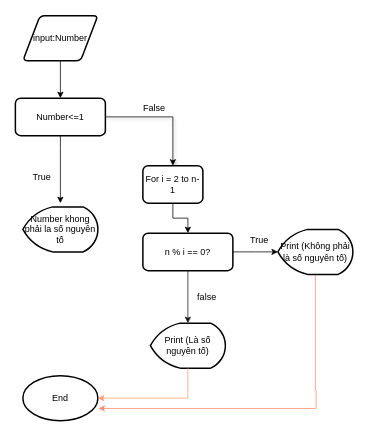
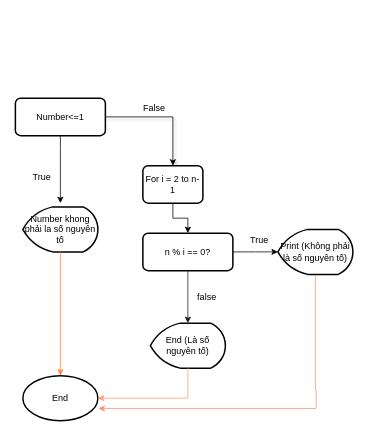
- <mxCell id="4" value="input:Number" style="shape=parallelogram;html=1;strokeWidth=2;perimeter=parallelogramPerimeter;whiteSpace=wrap;rounded=1;arcSize=12;size=0.23;" parent="1" vertex="1"><mxGeometry x="30" y="20" width="100" height="60" as="geometry" /></mxCell>
- <mxCell id="3" value="" style="edgeStyle=orthogonalEdgeStyle;rounded=0;orthogonalLoop=1;jettySize=auto;html=1;" parent="1" source="4" target="7" edge="1"><mxGeometry relative="1" as="geometry" /></mxCell>
+ <mxCell id="22" style="edgeStyle=orthogonalEdgeStyle;rounded=0;orthogonalLoop=1;jettySize=auto;html=1;entryX=0.5;entryY=0;entryDx=0;entryDy=0;entryPerimeter=0;strokeColor=#FF833B;" edge="1" parent="1" source="17" target="2"><mxGeometry relative="1" as="geometry" /></mxCell>
- <mxCell id="18" value="Print (Là số nguyên tố)" style="strokeWidth=2;html=1;shape=mxgraph.flowchart.display;whiteSpace=wrap;" parent="1" vertex="1"><mxGeometry x="200" y="430" width="100" height="60" as="geometry" /></mxCell>
+ <mxCell id="18" value="End (Là số nguyên tố)" style="strokeWidth=2;html=1;shape=mxgraph.flowchart.display;whiteSpace=wrap;" parent="1" vertex="1"><mxGeometry x="200" y="430" width="100" height="60" as="geometry" /></mxCell>
